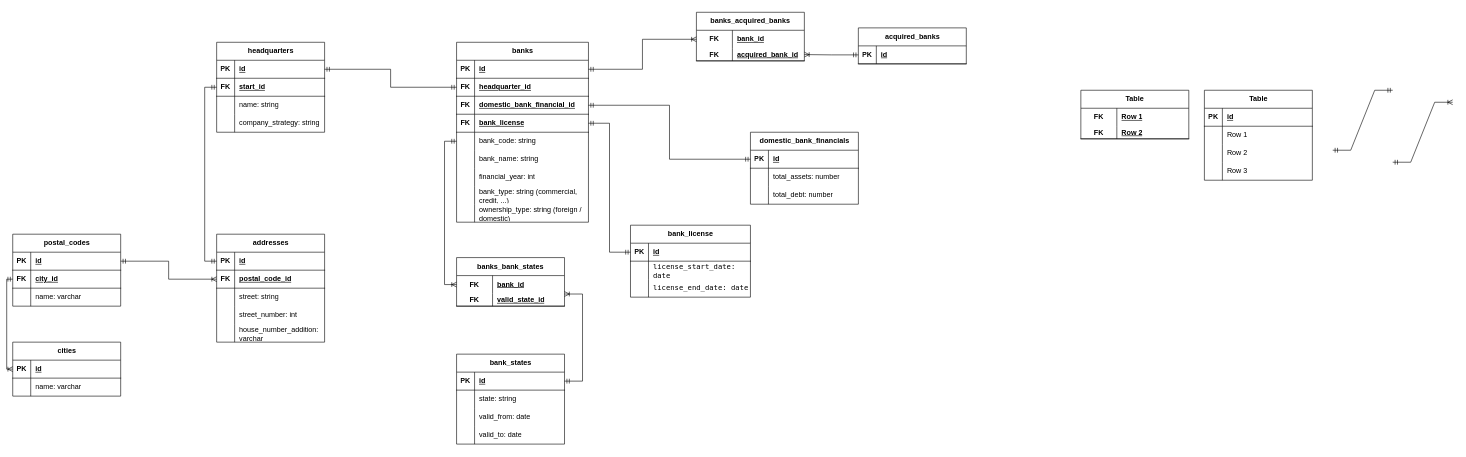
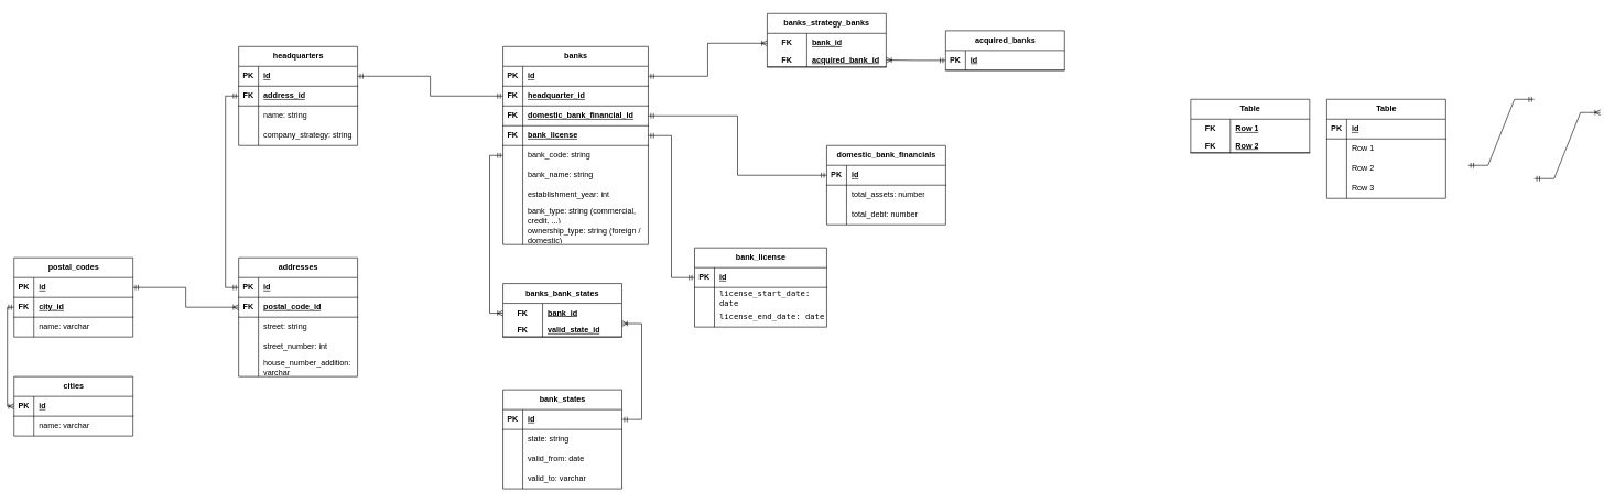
- <mxCell id="106" value="&lt;span style=&quot;text-wrap-mode: nowrap;&quot;&gt;banks_&lt;/span&gt;&lt;span style=&quot;text-wrap-mode: nowrap;&quot;&gt;acquired_banks&lt;/span&gt;" style="shape=table;startSize=30;container=1;collapsible=1;childLayout=tableLayout;fixedRows=1;rowLines=0;fontStyle=1;align=center;resizeLast=1;html=1;whiteSpace=wrap;" parent="1" vertex="1"><mxGeometry x="1160" y="20" width="180" height="81" as="geometry" /></mxCell>
+ <mxCell id="106" value="&lt;span style=&quot;text-wrap-mode: nowrap;&quot;&gt;banks_&lt;/span&gt;&lt;span style=&quot;text-wrap-mode: nowrap;&quot;&gt;strategy_banks&lt;/span&gt;" style="shape=table;startSize=30;container=1;collapsible=1;childLayout=tableLayout;fixedRows=1;rowLines=0;fontStyle=1;align=center;resizeLast=1;html=1;whiteSpace=wrap;" parent="1" vertex="1"><mxGeometry x="1160" y="20" width="180" height="81" as="geometry" /></mxCell>
- <mxCell id="58" value="start_id" style="shape=partialRectangle;connectable=0;fillColor=none;top=0;left=0;bottom=0;right=0;align=left;spacingLeft=6;fontStyle=5;overflow=hidden;whiteSpace=wrap;html=1;" parent="56" vertex="1"><mxGeometry x="30" width="150" height="30" as="geometry"><mxRectangle width="150" height="30" as="alternateBounds" /></mxGeometry></mxCell>
+ <mxCell id="58" value="address_id" style="shape=partialRectangle;connectable=0;fillColor=none;top=0;left=0;bottom=0;right=0;align=left;spacingLeft=6;fontStyle=5;overflow=hidden;whiteSpace=wrap;html=1;" parent="56" vertex="1"><mxGeometry x="30" width="150" height="30" as="geometry"><mxRectangle width="150" height="30" as="alternateBounds" /></mxGeometry></mxCell>
- <mxCell id="45" value="financial_year: int" style="shape=partialRectangle;connectable=0;fillColor=none;top=0;left=0;bottom=0;right=0;align=left;spacingLeft=6;overflow=hidden;whiteSpace=wrap;html=1;" parent="43" vertex="1"><mxGeometry x="30" width="189.91" height="30" as="geometry"><mxRectangle width="189.91" height="30" as="alternateBounds" /></mxGeometry></mxCell>
+ <mxCell id="45" value="establishment_year: int" style="shape=partialRectangle;connectable=0;fillColor=none;top=0;left=0;bottom=0;right=0;align=left;spacingLeft=6;overflow=hidden;whiteSpace=wrap;html=1;" parent="43" vertex="1"><mxGeometry x="30" width="189.91" height="30" as="geometry"><mxRectangle width="189.91" height="30" as="alternateBounds" /></mxGeometry></mxCell>
- <mxCell id="127" value="valid_to: date" style="shape=partialRectangle;connectable=0;fillColor=none;top=0;left=0;bottom=0;right=0;align=left;spacingLeft=6;overflow=hidden;whiteSpace=wrap;html=1;" parent="125" vertex="1"><mxGeometry x="30" width="150" height="30" as="geometry"><mxRectangle width="150" height="30" as="alternateBounds" /></mxGeometry></mxCell>
+ <mxCell id="127" value="valid_to: varchar" style="shape=partialRectangle;connectable=0;fillColor=none;top=0;left=0;bottom=0;right=0;align=left;spacingLeft=6;overflow=hidden;whiteSpace=wrap;html=1;" parent="125" vertex="1"><mxGeometry x="30" width="150" height="30" as="geometry"><mxRectangle width="150" height="30" as="alternateBounds" /></mxGeometry></mxCell>
